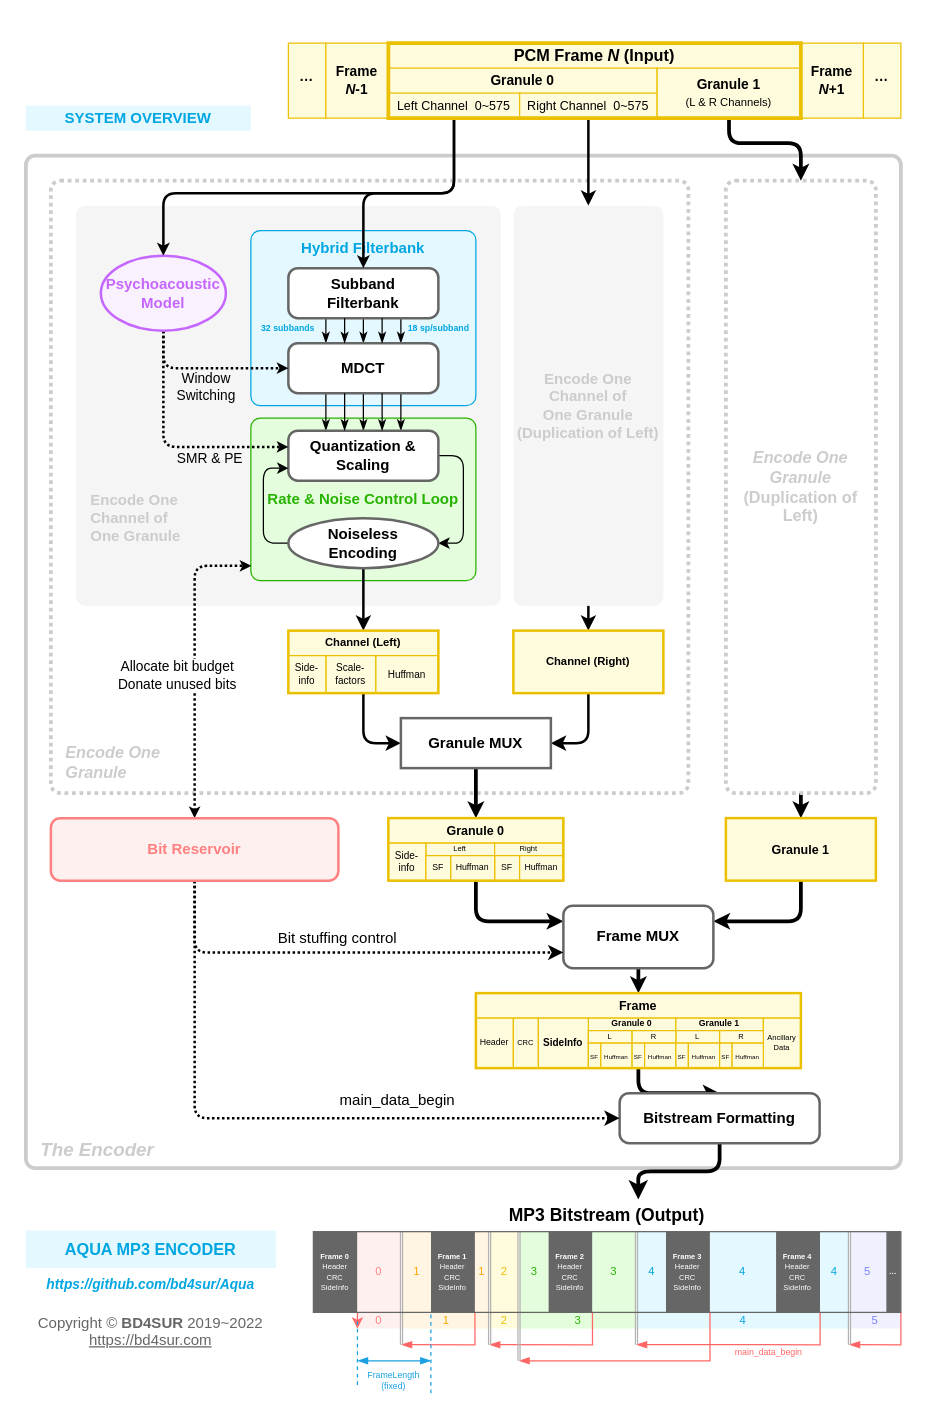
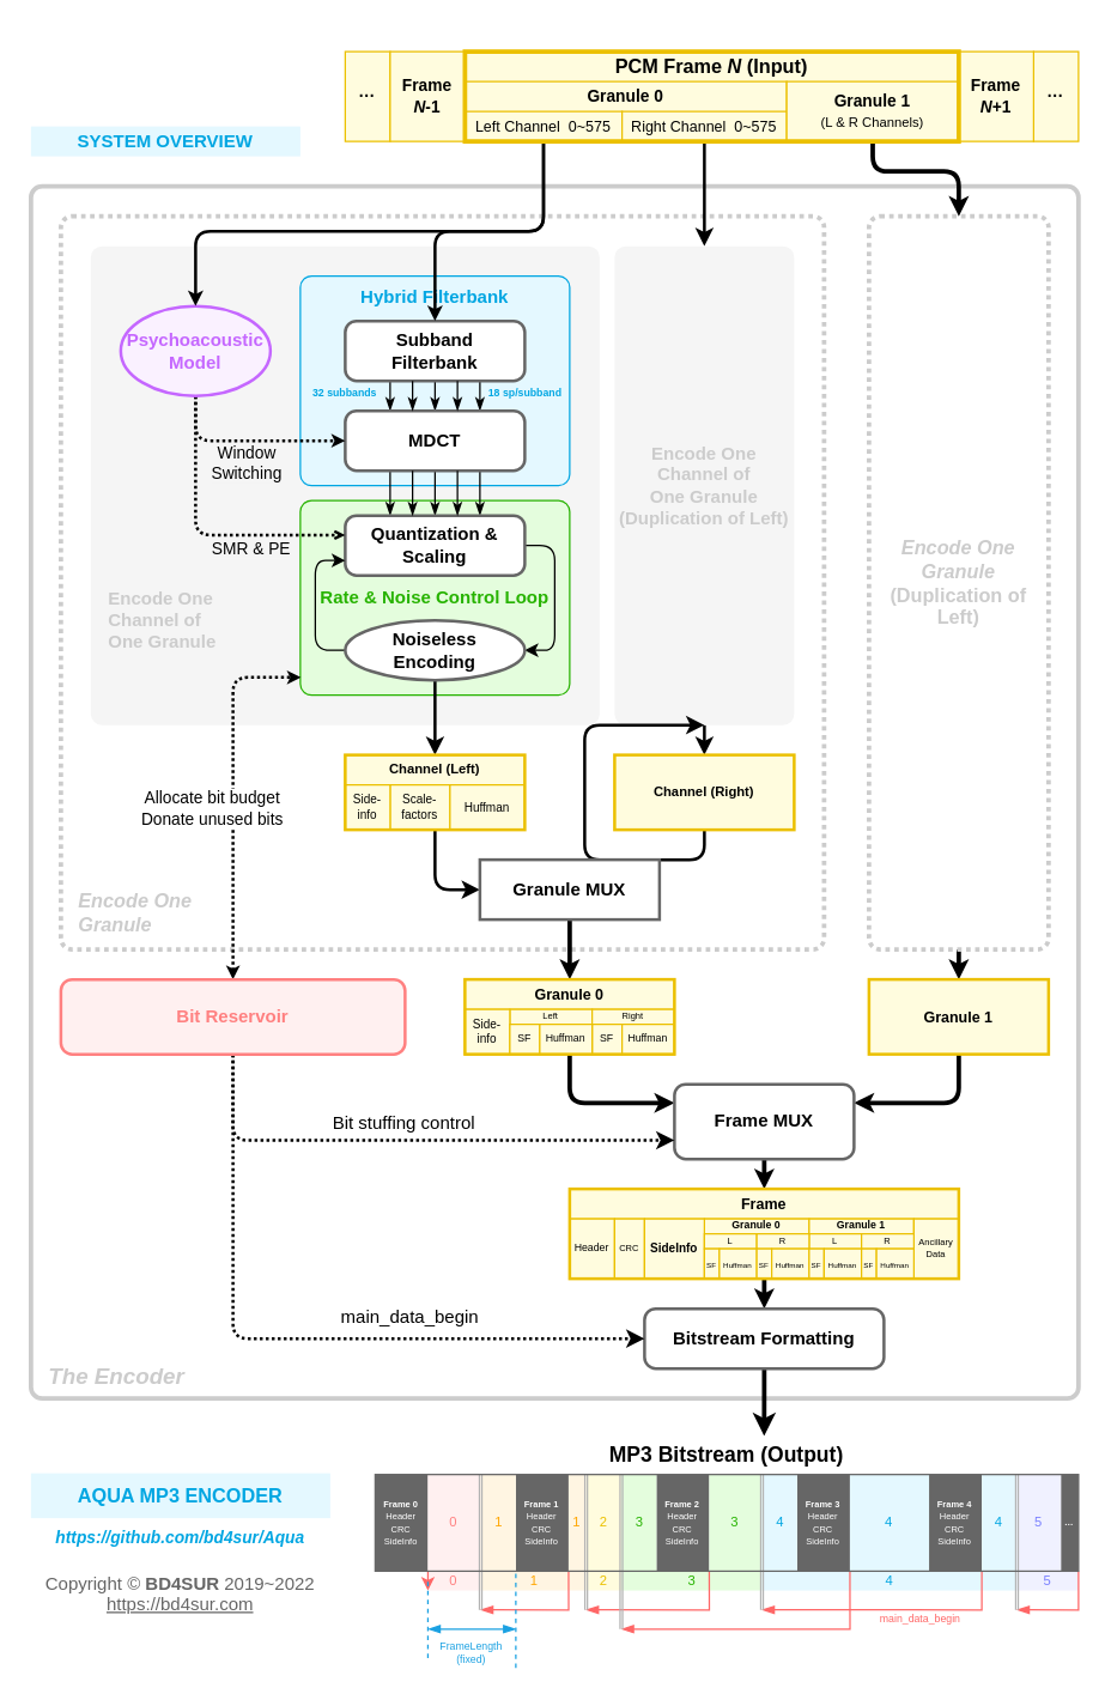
- <mxCell id="27" style="edgeStyle=orthogonalEdgeStyle;rounded=1;orthogonalLoop=1;jettySize=auto;html=1;dashed=1;strokeWidth=2;dashPattern=1 1;endArrow=classic;endFill=1;endSize=3;exitX=0.5;exitY=1;exitDx=0;exitDy=0;" parent="1" source="29" target="21" edge="1"><mxGeometry relative="1" as="geometry"><mxPoint x="130" y="254" as="sourcePoint" /><Array as="points"><mxPoint x="130" y="357" /></Array></mxGeometry></mxCell>
+ <mxCell id="27" style="edgeStyle=orthogonalEdgeStyle;rounded=1;orthogonalLoop=1;jettySize=auto;html=1;dashed=1;strokeWidth=2;dashPattern=1 1;endArrow=open;endFill=1;endSize=3;exitX=0.5;exitY=1;exitDx=0;exitDy=0;" parent="1" source="29" target="21" edge="1"><mxGeometry relative="1" as="geometry"><mxPoint x="130" y="254" as="sourcePoint" /><Array as="points"><mxPoint x="130" y="357" /></Array></mxGeometry></mxCell>
- <mxCell id="39" style="edgeStyle=orthogonalEdgeStyle;rounded=1;orthogonalLoop=1;jettySize=auto;html=1;exitX=0.5;exitY=1;exitDx=0;exitDy=0;entryX=1;entryY=0.5;entryDx=0;entryDy=0;strokeWidth=2;" parent="1" source="68" target="41" edge="1"><mxGeometry relative="1" as="geometry"><mxPoint x="470" y="554" as="sourcePoint" /></mxGeometry></mxCell>
+ <mxCell id="39" style="edgeStyle=orthogonalEdgeStyle;rounded=1;orthogonalLoop=1;jettySize=auto;html=1;exitX=0.5;exitY=1;exitDx=0;exitDy=0;strokeWidth=2;" parent="1" source="68" target="36" edge="1"><mxGeometry relative="1" as="geometry"><mxPoint x="470" y="554" as="sourcePoint" /></mxGeometry></mxCell>
- <mxCell id="50" value="Bitstream Formatting" style="rounded=1;whiteSpace=wrap;html=1;absoluteArcSize=1;arcSize=15;fontStyle=1;strokeWidth=2;strokeColor=#666666;" parent="1" vertex="1"><mxGeometry x="495" y="874" width="160" height="40" as="geometry" /></mxCell>
+ <mxCell id="50" value="Bitstream Formatting" style="rounded=1;whiteSpace=wrap;html=1;absoluteArcSize=1;arcSize=15;fontStyle=1;strokeWidth=2;strokeColor=#666666;" parent="1" vertex="1"><mxGeometry x="430" y="874" width="160" height="40" as="geometry" /></mxCell>
